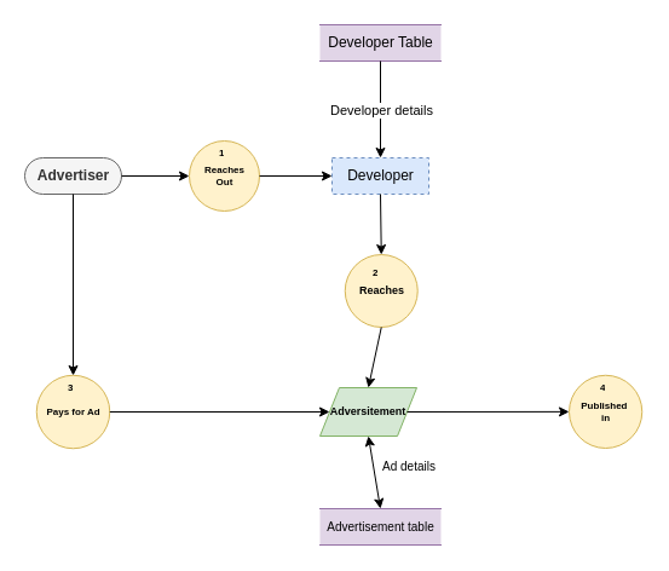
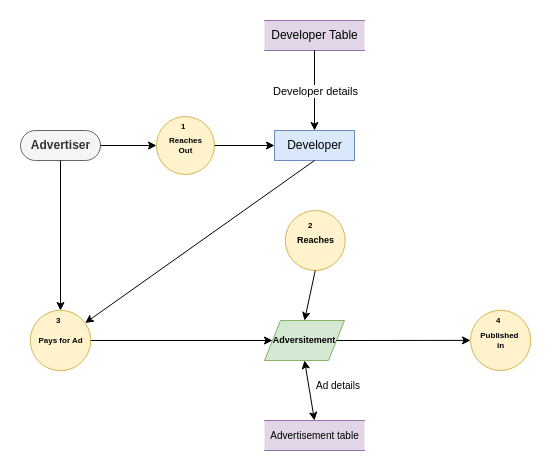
- <mxCell id="3" value="Developer" style="html=1;dashed=1;whitespace=wrap;fillColor=#dae8fc;strokeColor=#6c8ebf;" vertex="1" parent="1"><mxGeometry x="274" y="130" width="80" height="30" as="geometry" /></mxCell>
+ <mxCell id="3" value="Developer" style="html=1;dashed=0;whitespace=wrap;fillColor=#dae8fc;strokeColor=#6c8ebf;" vertex="1" parent="1"><mxGeometry x="274" y="130" width="80" height="30" as="geometry" /></mxCell>
- <mxCell id="13" value="" style="endArrow=classic;html=1;rounded=0;fontSize=9;exitX=0.5;exitY=1;exitDx=0;exitDy=0;entryX=0.5;entryY=0;entryDx=0;entryDy=0;" edge="1" parent="1" source="3" target="11"><mxGeometry width="50" height="50" relative="1" as="geometry"><mxPoint x="370" y="190" as="sourcePoint" /><mxPoint x="420" y="140" as="targetPoint" /></mxGeometry></mxCell>
+ <mxCell id="13" value="" style="endArrow=classic;html=1;rounded=0;fontSize=9;exitX=0.5;exitY=1;exitDx=0;exitDy=0;" edge="1" parent="1" source="3" target="20"><mxGeometry width="50" height="50" relative="1" as="geometry"><mxPoint x="370" y="190" as="sourcePoint" /><mxPoint x="420" y="140" as="targetPoint" /></mxGeometry></mxCell>
